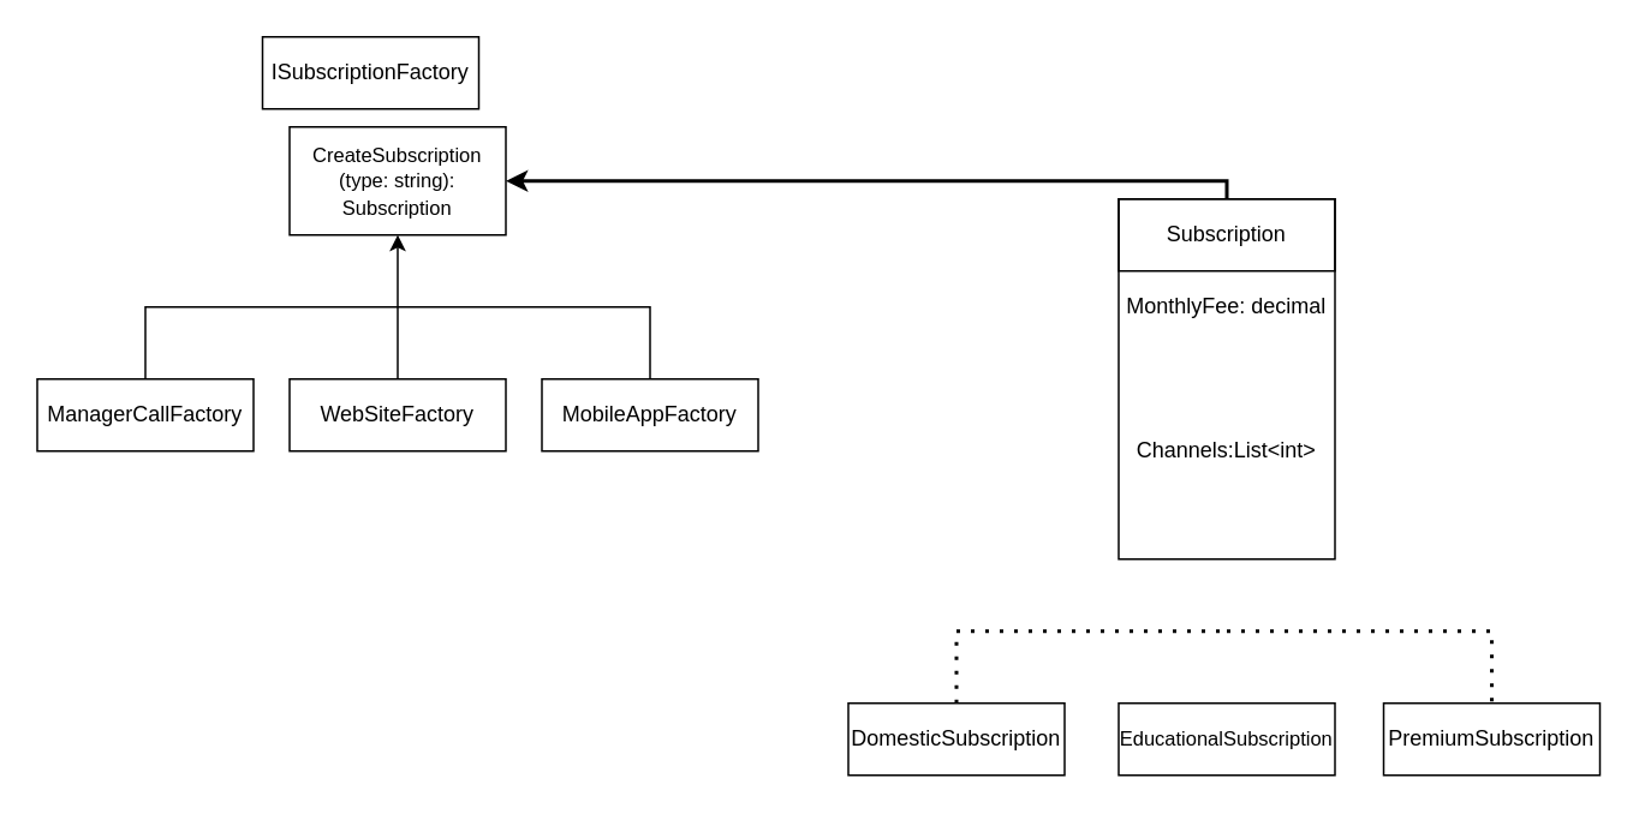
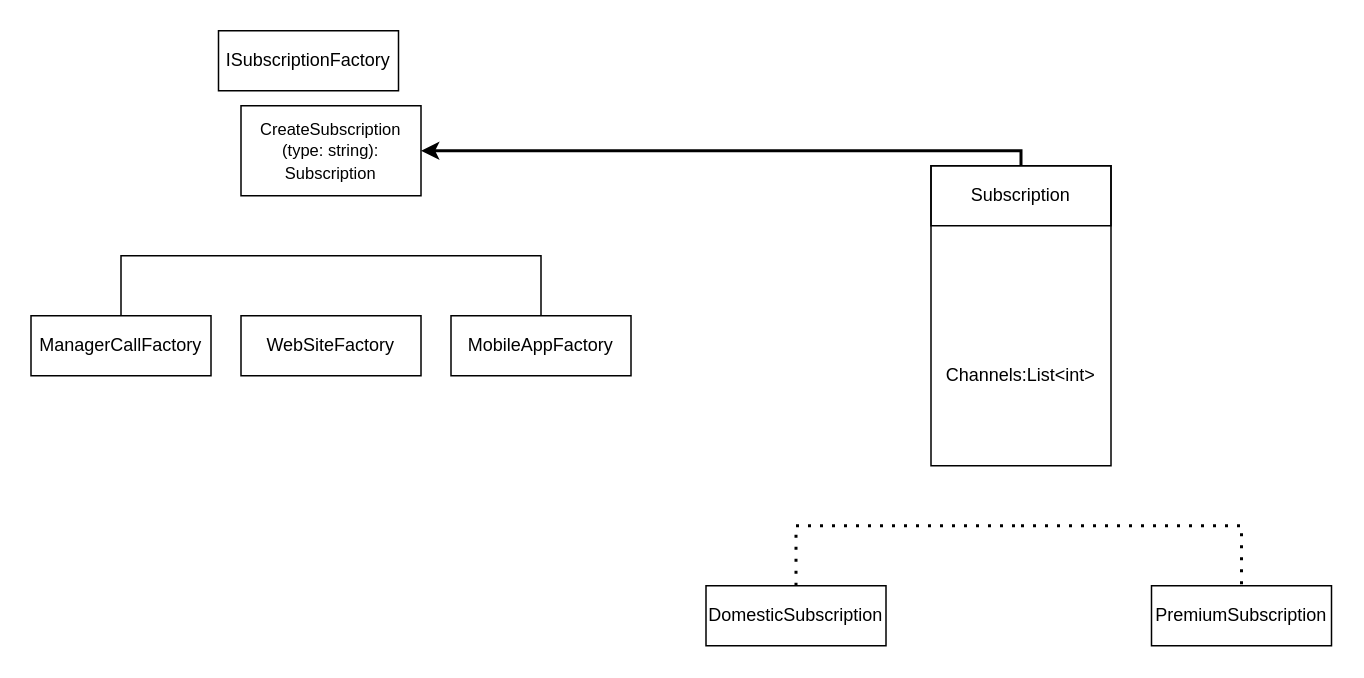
- <mxCell id="13" value="MonthlyFee: decimal" style="text;html=1;align=center;verticalAlign=middle;whiteSpace=wrap;rounded=0;" vertex="1" parent="9"><mxGeometry y="40" width="120" height="40" as="geometry" /></mxCell>
- <mxCell id="25" value="" style="endArrow=classic;html=1;rounded=0;exitX=0.5;exitY=0;exitDx=0;exitDy=0;entryX=0.5;entryY=1;entryDx=0;entryDy=0;" edge="1" parent="1" source="20" target="26"><mxGeometry width="50" height="50" relative="1" as="geometry"><mxPoint x="230" y="120" as="sourcePoint" /><mxPoint x="240" y="150" as="targetPoint" /></mxGeometry></mxCell>
- <mxCell id="5" value="&lt;font style=&quot;font-size: 11px;&quot;&gt;EducationalSubscription&lt;/font&gt;" style="rounded=0;whiteSpace=wrap;html=1;fillColor=none;" vertex="1" parent="3"><mxGeometry x="150" width="120" height="40" as="geometry" /></mxCell>
